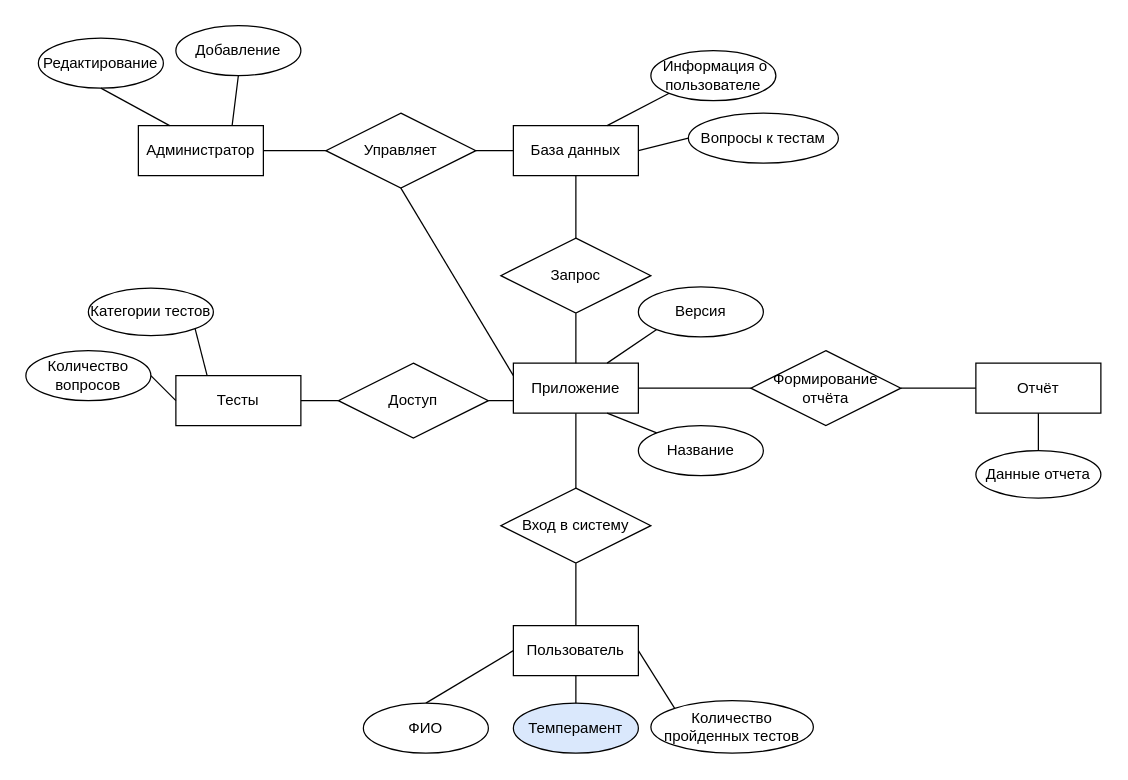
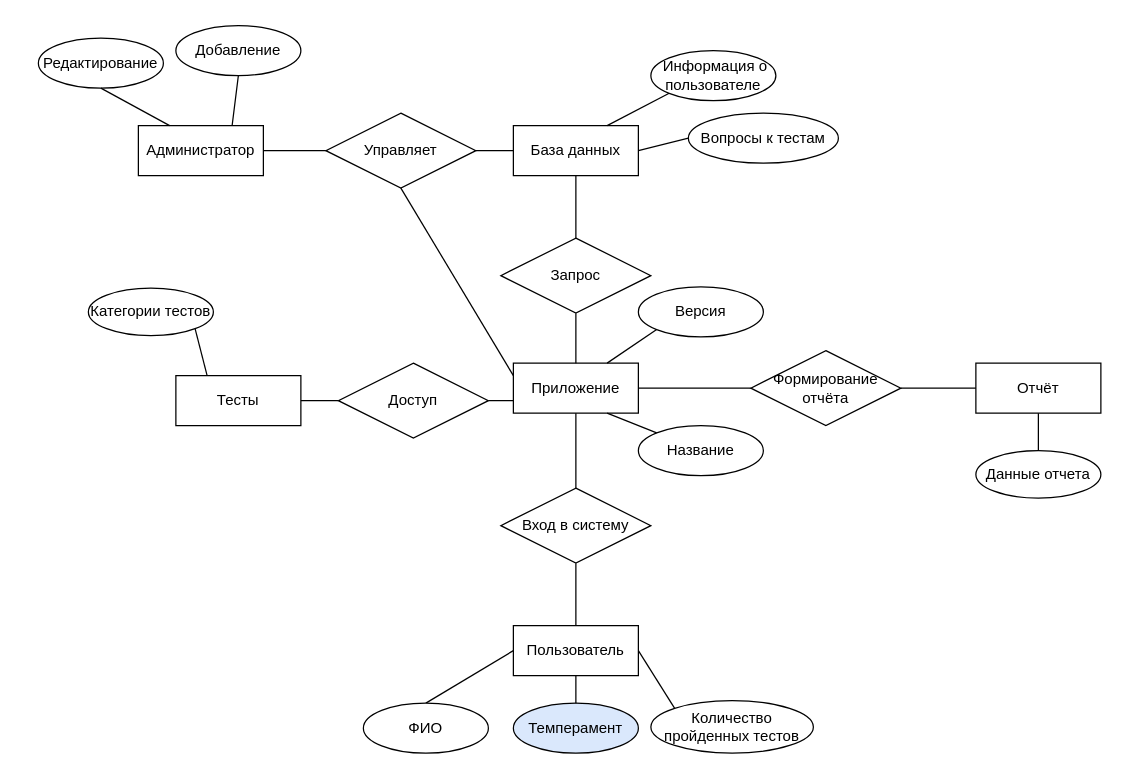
- <mxCell id="29" value="Количество вопросов" style="ellipse;whiteSpace=wrap;html=1;align=center;" parent="1" vertex="1"><mxGeometry x="20" y="280" width="100" height="40" as="geometry" /></mxCell>
- <mxCell id="37" value="" style="endArrow=none;html=1;rounded=0;exitX=1;exitY=0.5;exitDx=0;exitDy=0;entryX=0;entryY=0.5;entryDx=0;entryDy=0;" parent="1" source="29" target="3" edge="1"><mxGeometry relative="1" as="geometry"><mxPoint x="145.355" y="272.435" as="sourcePoint" /><mxPoint x="140" y="310" as="targetPoint" /></mxGeometry></mxCell>
